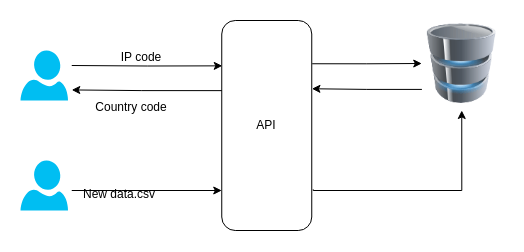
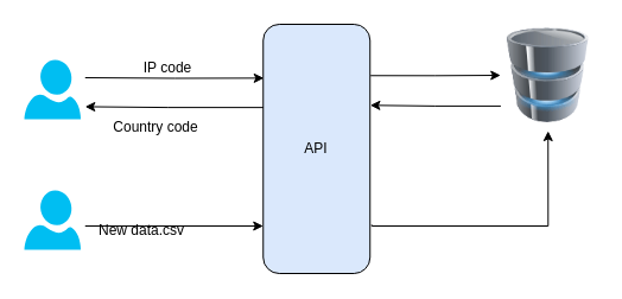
- <mxCell id="6" value="API" style="rounded=1;whiteSpace=wrap;html=1;" vertex="1" parent="1"><mxGeometry x="221.25" y="20" width="90" height="210" as="geometry" /></mxCell>
+ <mxCell id="6" value="API" style="rounded=1;whiteSpace=wrap;html=1;fillColor=#dae8fc;" vertex="1" parent="1"><mxGeometry x="221.25" y="20" width="90" height="210" as="geometry" /></mxCell>
